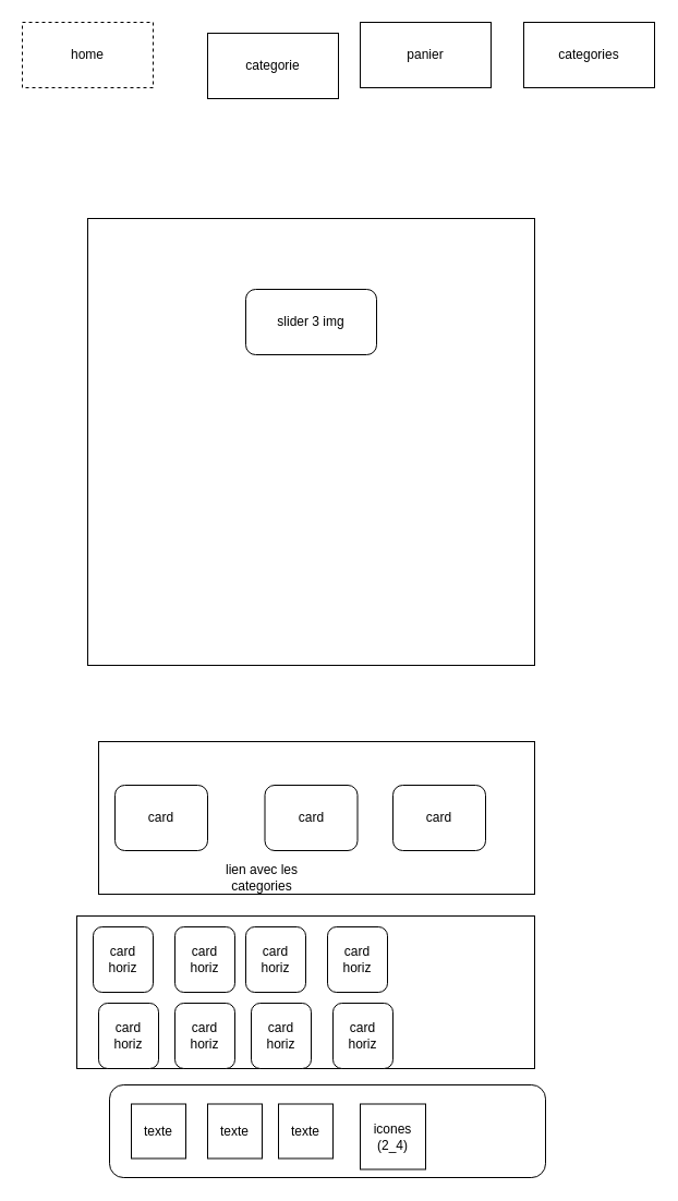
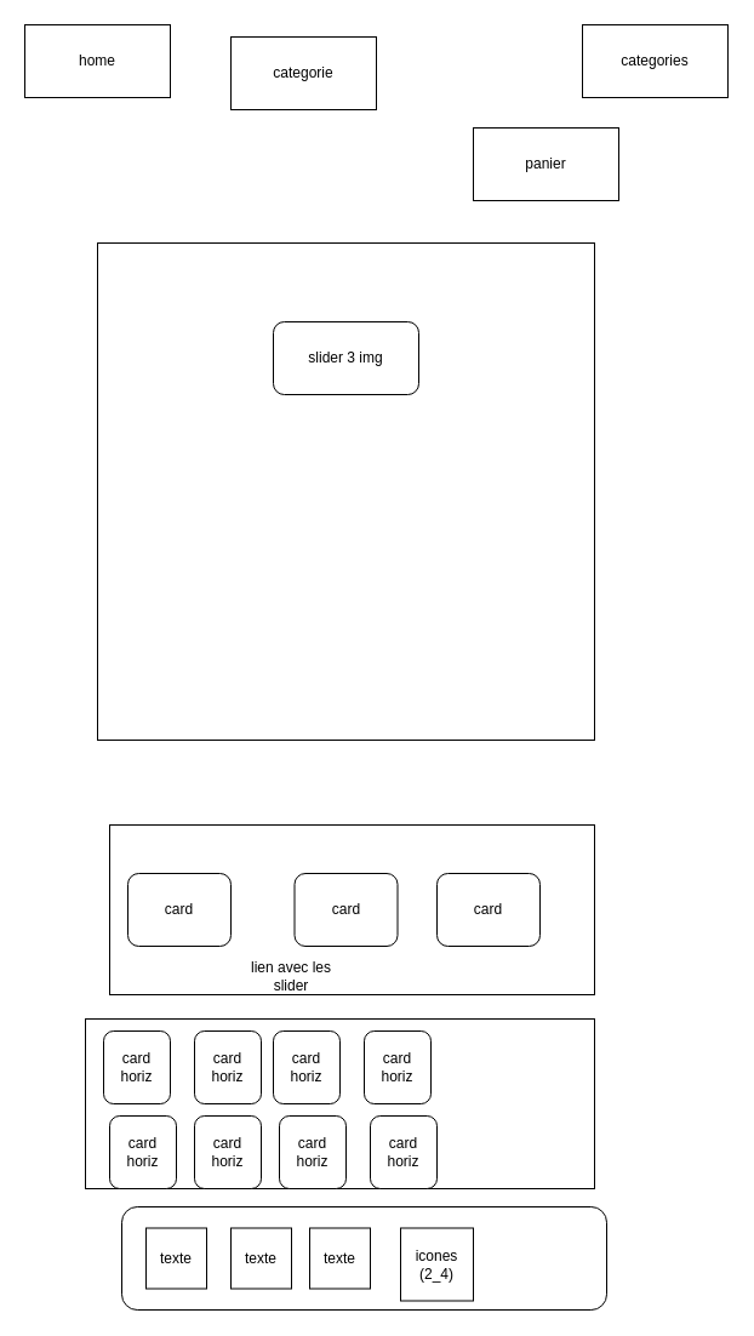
- <mxCell id="2" value="home" style="rounded=0;whiteSpace=wrap;html=1;dashed=1;" vertex="1" parent="1"><mxGeometry x="20" y="20" width="120" height="60" as="geometry" /></mxCell>
+ <mxCell id="2" value="home" style="rounded=0;whiteSpace=wrap;html=1;" vertex="1" parent="1"><mxGeometry x="20" y="20" width="120" height="60" as="geometry" /></mxCell>
- <mxCell id="4" value="panier" style="rounded=0;whiteSpace=wrap;html=1;" vertex="1" parent="1"><mxGeometry x="330" y="20" width="120" height="60" as="geometry" /></mxCell>
+ <mxCell id="4" value="panier" style="rounded=0;whiteSpace=wrap;html=1;" vertex="1" parent="1"><mxGeometry x="390" y="105" width="120" height="60" as="geometry" /></mxCell>
- <mxCell id="17" value="lien avec les categories" style="text;html=1;strokeColor=none;fillColor=none;align=center;verticalAlign=middle;whiteSpace=wrap;rounded=0;" vertex="1" parent="1"><mxGeometry x="190" y="790" width="100" height="30" as="geometry" /></mxCell>
+ <mxCell id="17" value="lien avec les slider" style="text;html=1;strokeColor=none;fillColor=none;align=center;verticalAlign=middle;whiteSpace=wrap;rounded=0;" vertex="1" parent="1"><mxGeometry x="190" y="790" width="100" height="30" as="geometry" /></mxCell>
